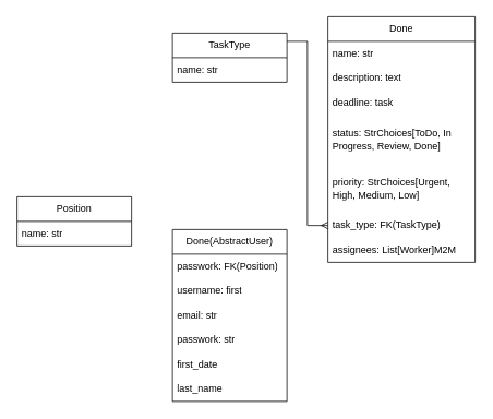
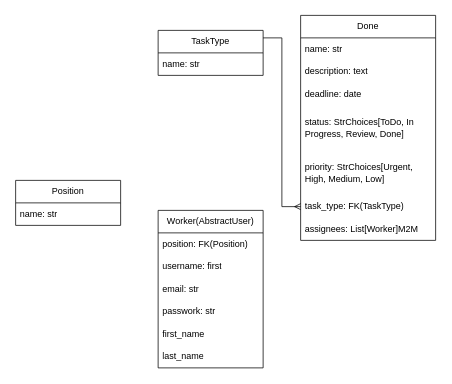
- <mxCell id="7" value="deadline: task" style="text;strokeColor=none;fillColor=none;align=left;verticalAlign=middle;spacingLeft=4;spacingRight=4;overflow=hidden;points=[[0,0.5],[1,0.5]];portConstraint=eastwest;rotatable=0;whiteSpace=wrap;html=1;" vertex="1" parent="4"><mxGeometry y="90" width="180" height="30" as="geometry" /></mxCell>
+ <mxCell id="7" value="deadline: date" style="text;strokeColor=none;fillColor=none;align=left;verticalAlign=middle;spacingLeft=4;spacingRight=4;overflow=hidden;points=[[0,0.5],[1,0.5]];portConstraint=eastwest;rotatable=0;whiteSpace=wrap;html=1;" vertex="1" parent="4"><mxGeometry y="90" width="180" height="30" as="geometry" /></mxCell>
- <mxCell id="12" value="Done(AbstractUser)" style="swimlane;fontStyle=0;childLayout=stackLayout;horizontal=1;startSize=30;horizontalStack=0;resizeParent=1;resizeParentMax=0;resizeLast=0;collapsible=1;marginBottom=0;whiteSpace=wrap;html=1;" vertex="1" parent="1"><mxGeometry x="210" y="280" width="140" height="210" as="geometry" /></mxCell>
+ <mxCell id="12" value="Worker(AbstractUser)" style="swimlane;fontStyle=0;childLayout=stackLayout;horizontal=1;startSize=30;horizontalStack=0;resizeParent=1;resizeParentMax=0;resizeLast=0;collapsible=1;marginBottom=0;whiteSpace=wrap;html=1;" vertex="1" parent="1"><mxGeometry x="210" y="280" width="140" height="210" as="geometry" /></mxCell>
- <mxCell id="13" value="passwork: FK(Position)" style="text;strokeColor=none;fillColor=none;align=left;verticalAlign=middle;spacingLeft=4;spacingRight=4;overflow=hidden;points=[[0,0.5],[1,0.5]];portConstraint=eastwest;rotatable=0;whiteSpace=wrap;html=1;" vertex="1" parent="12"><mxGeometry y="30" width="140" height="30" as="geometry" /></mxCell>
+ <mxCell id="13" value="position: FK(Position)" style="text;strokeColor=none;fillColor=none;align=left;verticalAlign=middle;spacingLeft=4;spacingRight=4;overflow=hidden;points=[[0,0.5],[1,0.5]];portConstraint=eastwest;rotatable=0;whiteSpace=wrap;html=1;" vertex="1" parent="12"><mxGeometry y="30" width="140" height="30" as="geometry" /></mxCell>
- <mxCell id="17" value="first_date" style="text;strokeColor=none;fillColor=none;align=left;verticalAlign=middle;spacingLeft=4;spacingRight=4;overflow=hidden;points=[[0,0.5],[1,0.5]];portConstraint=eastwest;rotatable=0;whiteSpace=wrap;html=1;" vertex="1" parent="12"><mxGeometry y="150" width="140" height="30" as="geometry" /></mxCell>
+ <mxCell id="17" value="first_name" style="text;strokeColor=none;fillColor=none;align=left;verticalAlign=middle;spacingLeft=4;spacingRight=4;overflow=hidden;points=[[0,0.5],[1,0.5]];portConstraint=eastwest;rotatable=0;whiteSpace=wrap;html=1;" vertex="1" parent="12"><mxGeometry y="150" width="140" height="30" as="geometry" /></mxCell>
